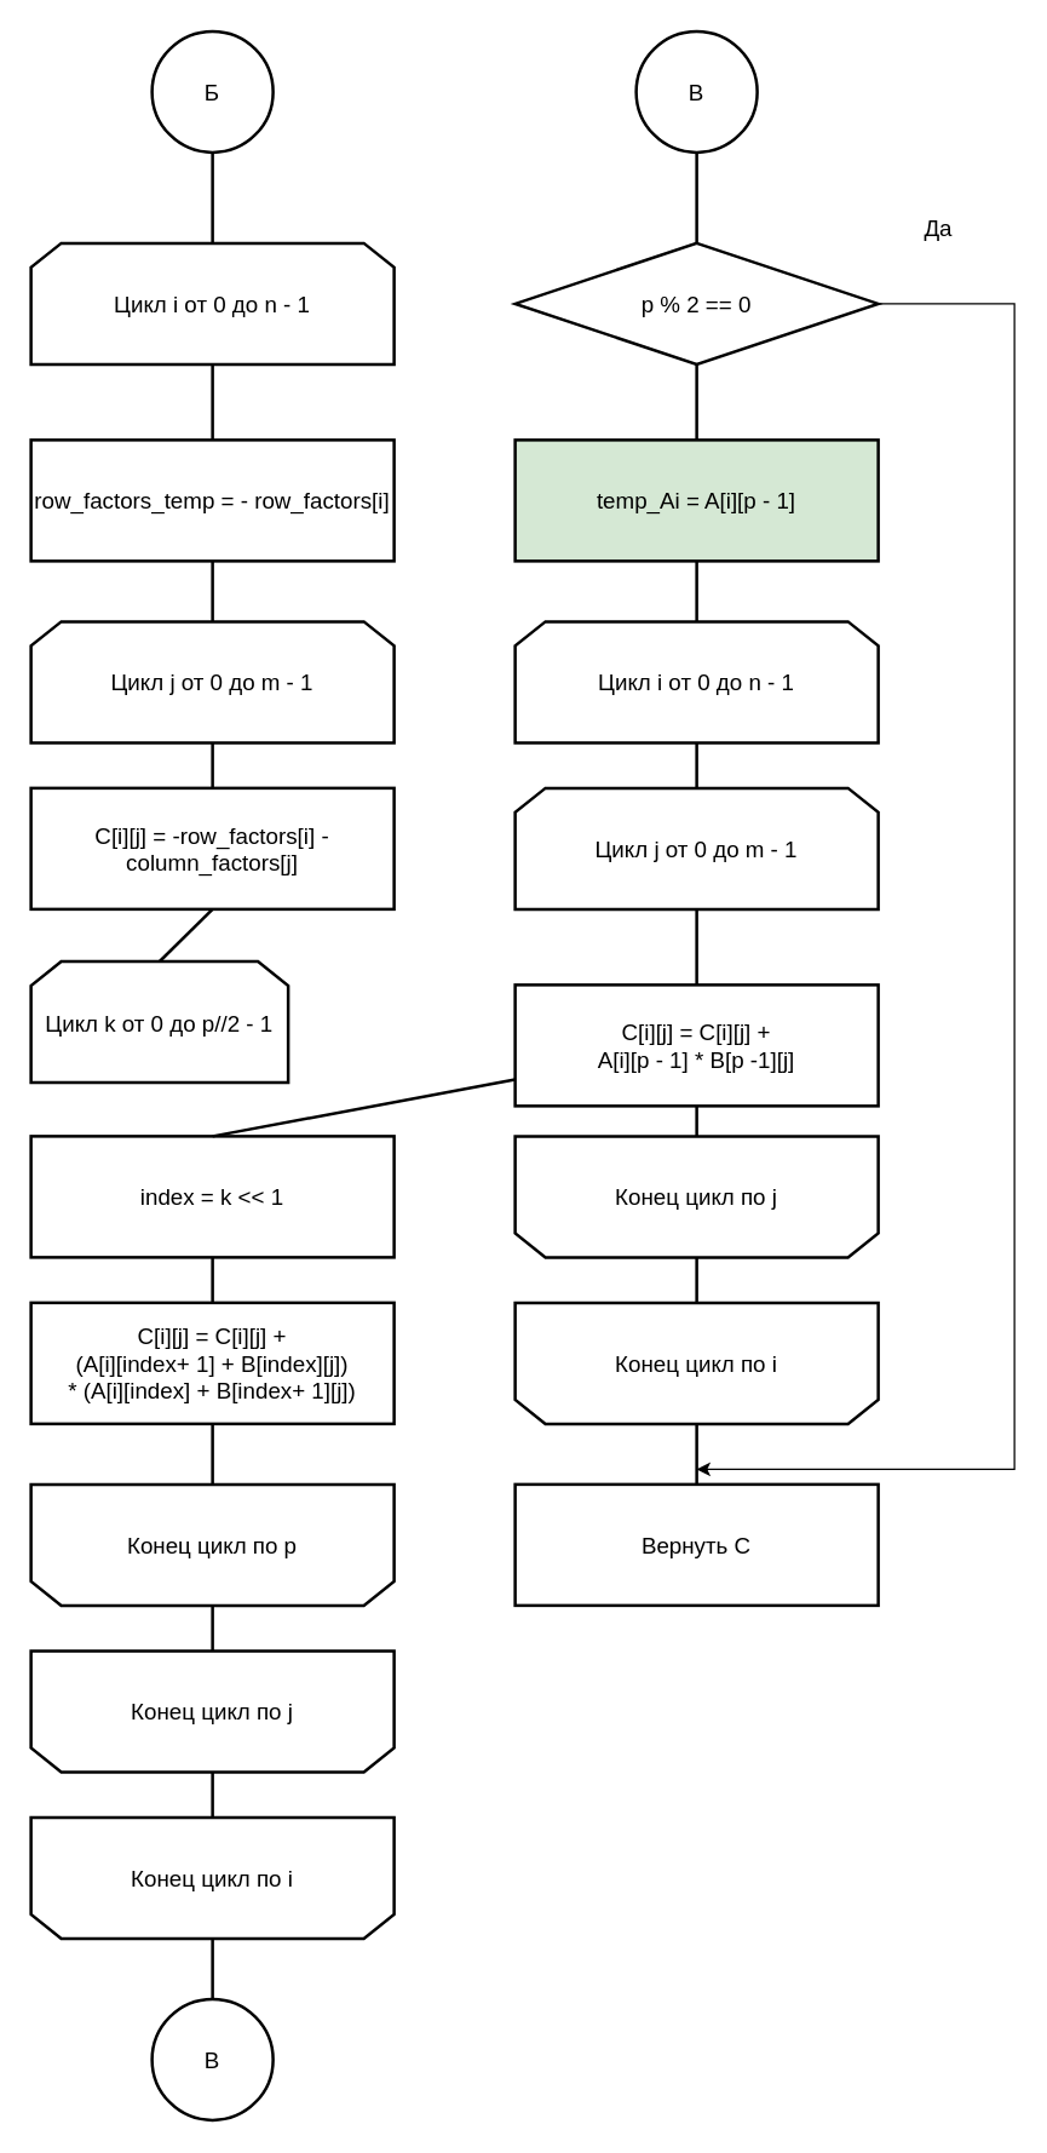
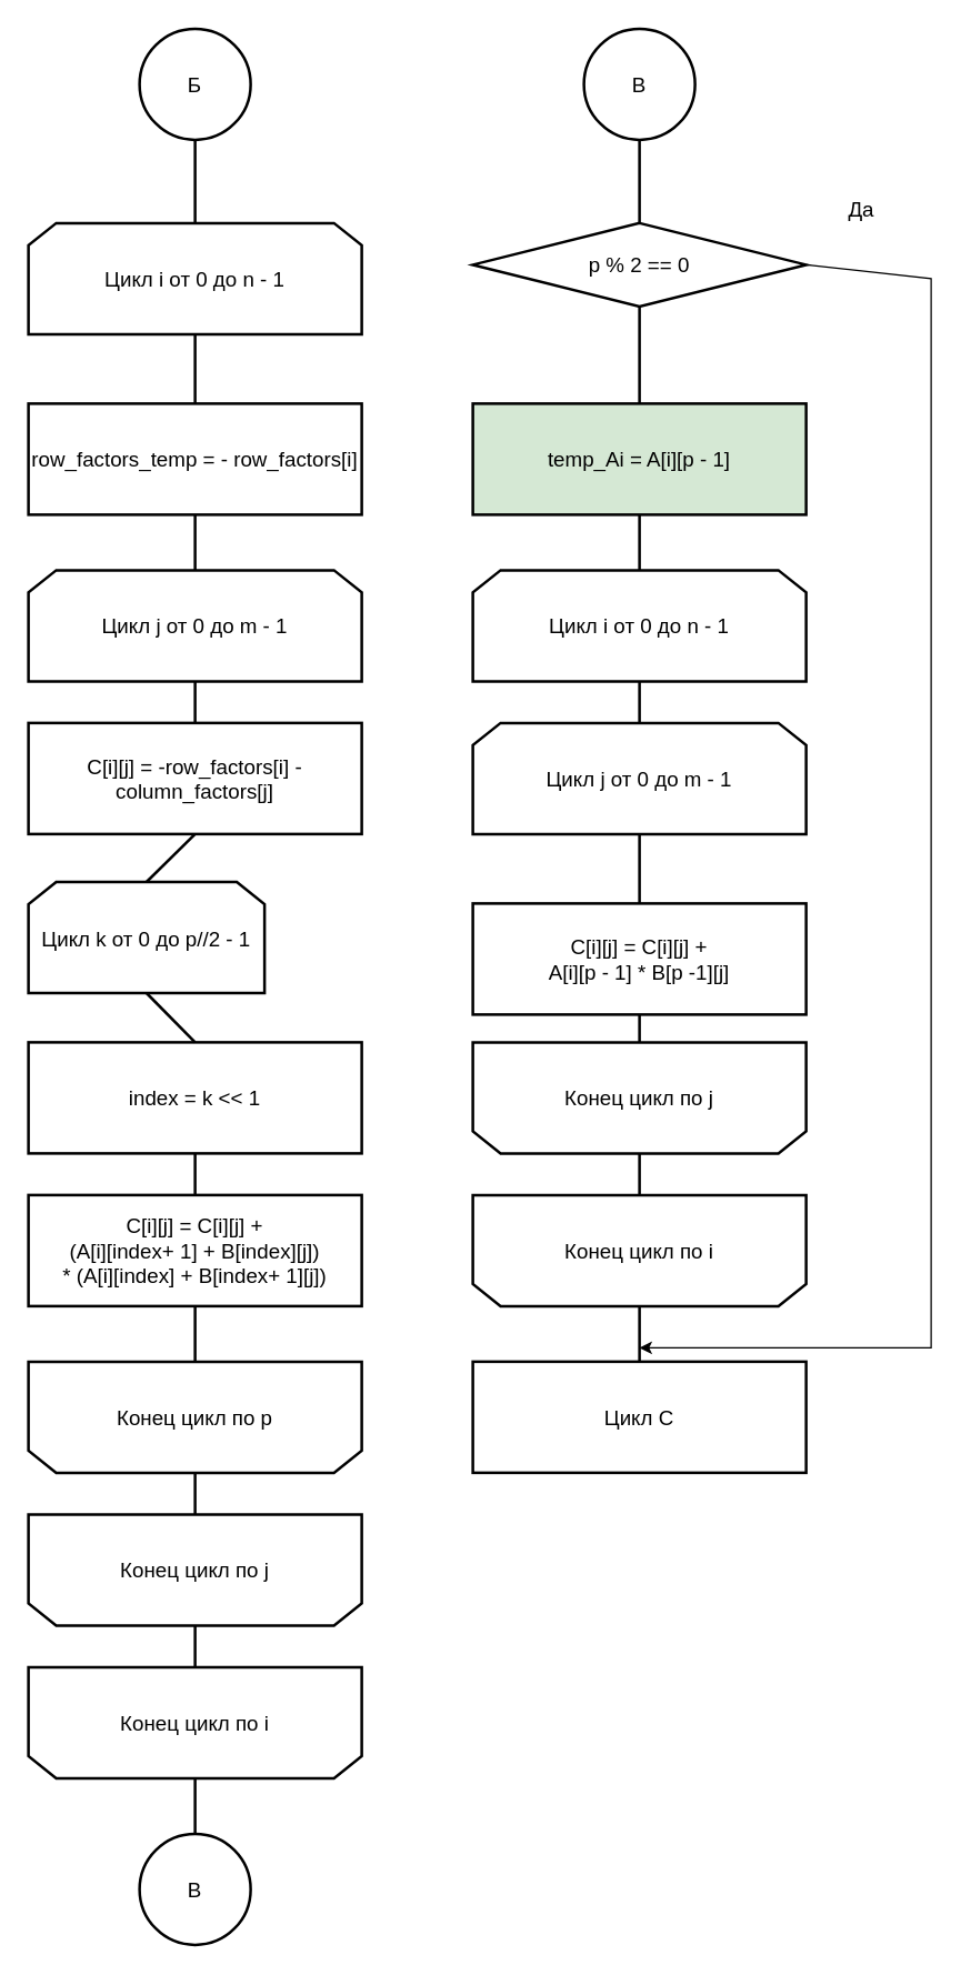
- <mxCell id="12" value="p % 2 == 0" style="rhombus;whiteSpace=wrap;html=1;strokeWidth=2;fontSize=15;" parent="1" vertex="1"><mxGeometry x="340" y="160" width="240" height="80" as="geometry" /></mxCell>
+ <mxCell id="12" value="p % 2 == 0" style="rhombus;whiteSpace=wrap;html=1;strokeWidth=2;fontSize=15;" parent="1" vertex="1"><mxGeometry x="340" y="160" width="240" height="60" as="geometry" /></mxCell>
- <mxCell id="33" value="" style="endArrow=none;html=1;rounded=0;strokeWidth=2;fontSize=15;exitX=0.5;exitY=0;exitDx=0;exitDy=0;" parent="1" source="21" target="15" edge="1"><mxGeometry width="50" height="50" relative="1" as="geometry"><mxPoint x="-30" y="620" as="sourcePoint" /><mxPoint x="20" y="570" as="targetPoint" /></mxGeometry></mxCell>
+ <mxCell id="33" value="" style="endArrow=none;html=1;rounded=0;strokeWidth=2;fontSize=15;entryX=0.5;entryY=1;entryDx=0;entryDy=0;exitX=0.5;exitY=0;exitDx=0;exitDy=0;" parent="1" source="21" target="4" edge="1"><mxGeometry width="50" height="50" relative="1" as="geometry"><mxPoint x="-30" y="620" as="sourcePoint" /><mxPoint x="20" y="570" as="targetPoint" /></mxGeometry></mxCell>
- <mxCell id="18" value="&lt;font style=&quot;font-size: 15px;&quot;&gt;Вернуть С&lt;br style=&quot;font-size: 15px;&quot;&gt;&lt;/font&gt;" style="rounded=0;whiteSpace=wrap;html=1;strokeWidth=2;fontSize=15;" parent="1" vertex="1"><mxGeometry x="340" y="980" width="240" height="80" as="geometry" /></mxCell>
+ <mxCell id="18" value="&lt;font style=&quot;font-size: 15px;&quot;&gt;Цикл С&lt;br style=&quot;font-size: 15px;&quot;&gt;&lt;/font&gt;" style="rounded=0;whiteSpace=wrap;html=1;strokeWidth=2;fontSize=15;" parent="1" vertex="1"><mxGeometry x="340" y="980" width="240" height="80" as="geometry" /></mxCell>
